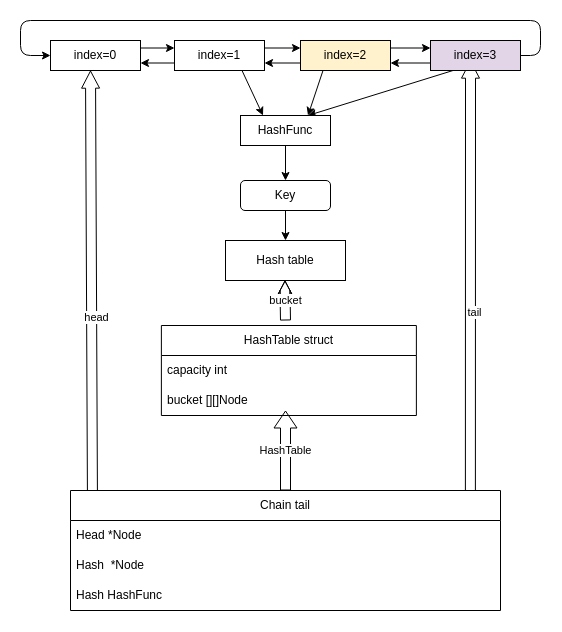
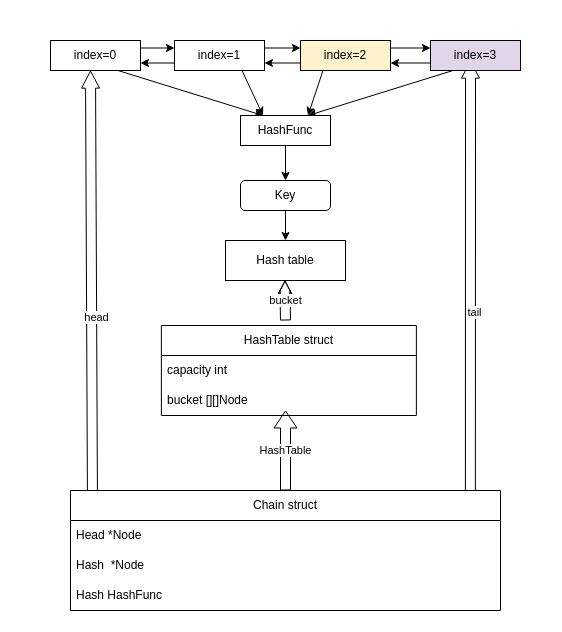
- <mxCell id="18" style="edgeStyle=orthogonalEdgeStyle;html=1;exitX=1;exitY=0.5;exitDx=0;exitDy=0;" parent="1" source="20" target="4" edge="1"><mxGeometry relative="1" as="geometry"><mxPoint x="20" y="70" as="targetPoint" /><Array as="points"><mxPoint x="540" y="55" /><mxPoint x="540" y="20" /><mxPoint x="20" y="20" /><mxPoint x="20" y="55" /></Array></mxGeometry></mxCell>
+ <mxCell id="3" style="edgeStyle=none;html=1;exitX=0.75;exitY=1;exitDx=0;exitDy=0;entryX=0.25;entryY=0;entryDx=0;entryDy=0;" edge="1" parent="1" source="4" target="22"><mxGeometry relative="1" as="geometry"><mxPoint x="240" y="160" as="targetPoint" /></mxGeometry></mxCell>
- <mxCell id="25" value="Chain tail" style="swimlane;fontStyle=0;childLayout=stackLayout;horizontal=1;startSize=30;horizontalStack=0;resizeParent=1;resizeParentMax=0;resizeLast=0;collapsible=1;marginBottom=0;whiteSpace=wrap;html=1;" vertex="1" parent="1"><mxGeometry x="70" y="490" width="430" height="120" as="geometry" /></mxCell>
+ <mxCell id="25" value="Chain struct" style="swimlane;fontStyle=0;childLayout=stackLayout;horizontal=1;startSize=30;horizontalStack=0;resizeParent=1;resizeParentMax=0;resizeLast=0;collapsible=1;marginBottom=0;whiteSpace=wrap;html=1;" vertex="1" parent="1"><mxGeometry x="70" y="490" width="430" height="120" as="geometry" /></mxCell>
